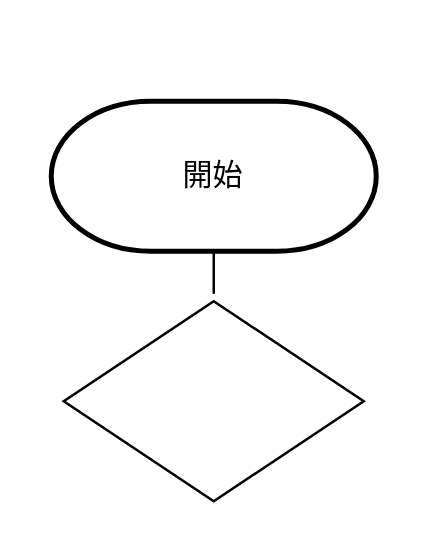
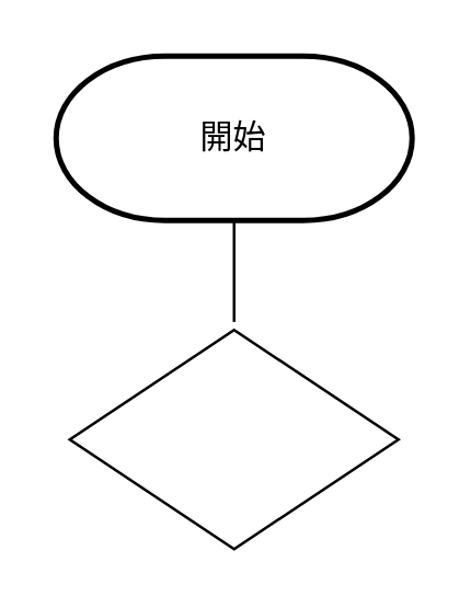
- <mxCell id="2" value="開始" style="strokeWidth=2;html=1;shape=mxgraph.flowchart.terminator;whiteSpace=wrap;" vertex="1" parent="1"><mxGeometry x="20" y="40" width="130" height="60" as="geometry" /></mxCell>
+ <mxCell id="2" value="開始" style="strokeWidth=2;html=1;shape=mxgraph.flowchart.terminator;whiteSpace=wrap;" vertex="1" parent="1"><mxGeometry x="20" y="20" width="130" height="60" as="geometry" /></mxCell>
